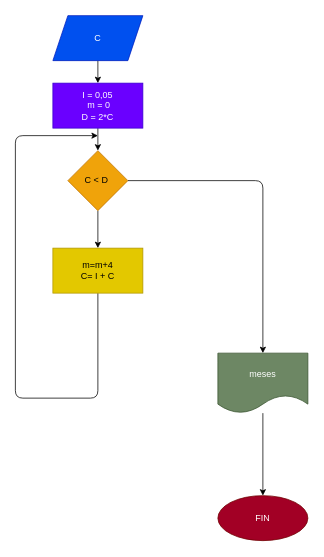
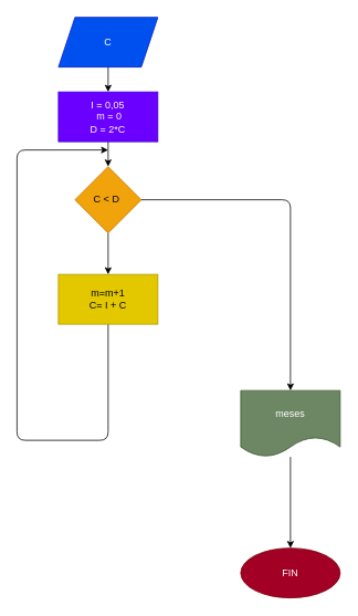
- <mxCell id="10" value="m=m+4&lt;br&gt;C= I + C" style="whiteSpace=wrap;html=1;fillColor=#e3c800;strokeColor=#B09500;fontColor=#000000;" vertex="1" parent="1"><mxGeometry x="70" y="330" width="120" height="60" as="geometry" /></mxCell>
+ <mxCell id="10" value="m=m+1&lt;br&gt;C= I + C" style="whiteSpace=wrap;html=1;fillColor=#e3c800;strokeColor=#B09500;fontColor=#000000;" vertex="1" parent="1"><mxGeometry x="70" y="330" width="120" height="60" as="geometry" /></mxCell>
